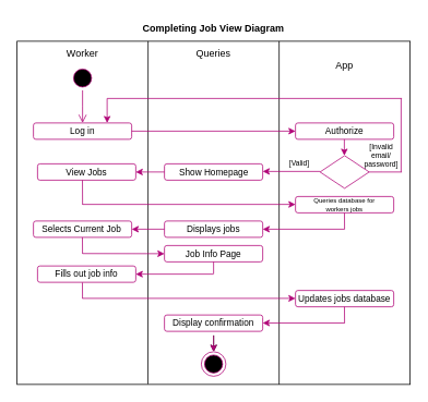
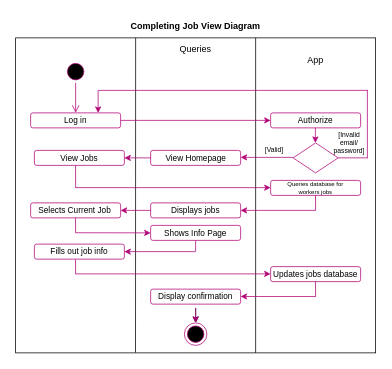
- <mxCell id="6" value="Worker" style="text;html=1;strokeColor=none;fillColor=none;align=center;verticalAlign=middle;whiteSpace=wrap;rounded=0;" parent="1" vertex="1"><mxGeometry x="70" y="50" width="60" height="30" as="geometry" /></mxCell>
- <mxCell id="23" value="Show Homepage" style="text;html=1;strokeColor=none;fillColor=none;align=center;verticalAlign=middle;whiteSpace=wrap;rounded=0;fontSize=11;" parent="1" vertex="1"><mxGeometry x="212.5" y="195" width="95" height="30" as="geometry" /></mxCell>
+ <mxCell id="23" value="View Homepage" style="text;html=1;strokeColor=none;fillColor=none;align=center;verticalAlign=middle;whiteSpace=wrap;rounded=0;fontSize=11;" parent="1" vertex="1"><mxGeometry x="212.5" y="195" width="95" height="30" as="geometry" /></mxCell>
- <mxCell id="55" value="&lt;font style=&quot;font-size: 11px&quot;&gt;Job Info Page&lt;/font&gt;" style="text;html=1;strokeColor=none;fillColor=none;align=center;verticalAlign=middle;whiteSpace=wrap;rounded=0;fontSize=11;" vertex="1" parent="1"><mxGeometry x="200" y="295" width="120" height="30" as="geometry" /></mxCell>
+ <mxCell id="55" value="&lt;font style=&quot;font-size: 11px&quot;&gt;Shows Info Page&lt;/font&gt;" style="text;html=1;strokeColor=none;fillColor=none;align=center;verticalAlign=middle;whiteSpace=wrap;rounded=0;fontSize=11;" vertex="1" parent="1"><mxGeometry x="200" y="295" width="120" height="30" as="geometry" /></mxCell>
